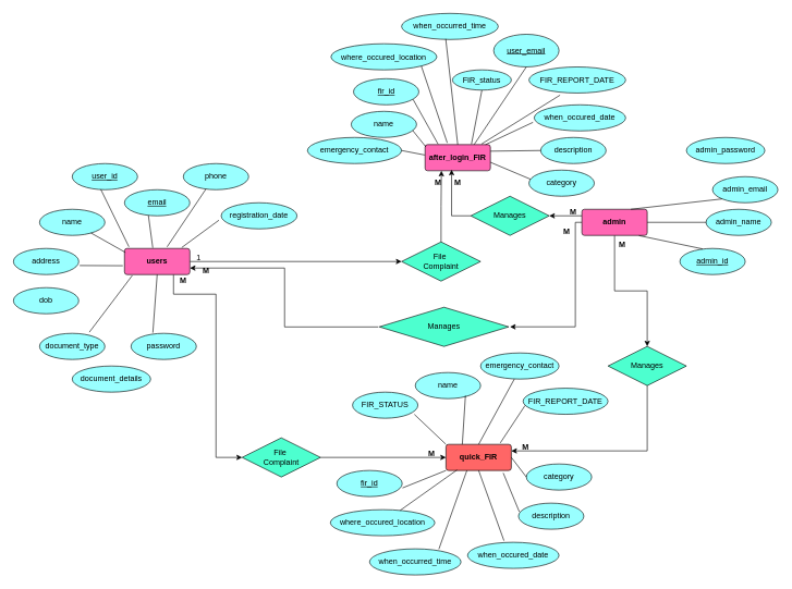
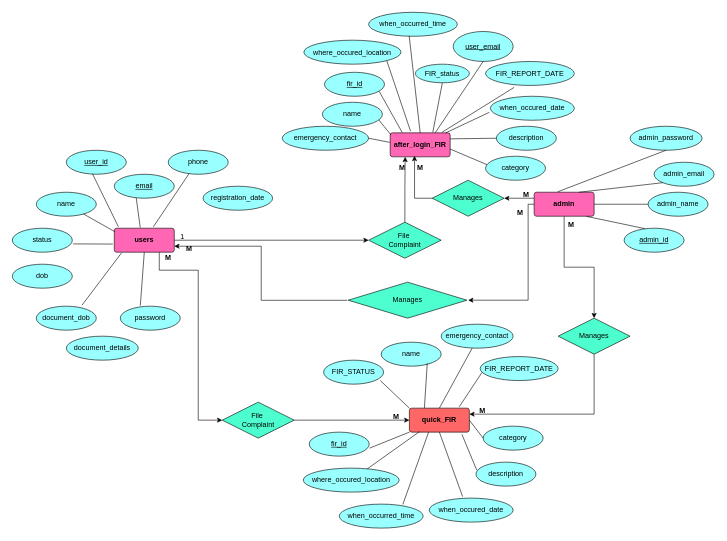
+ <mxCell id="76" value="" style="endArrow=none;html=1;rounded=0;entryX=0.5;entryY=1;entryDx=0;entryDy=0;exitX=0.392;exitY=-0.017;exitDx=0;exitDy=0;exitPerimeter=0;" edge="1" parent="1" source="5" target="74"><mxGeometry width="50" height="50" relative="1" as="geometry"><mxPoint x="1090" y="400" as="sourcePoint" /><mxPoint x="1140" y="350" as="targetPoint" /></mxGeometry></mxCell>
- <mxCell id="42" value="" style="endArrow=none;html=1;rounded=0;exitX=0.876;exitY=-0.036;exitDx=0;exitDy=0;entryX=-0.03;entryY=0.668;entryDx=0;entryDy=0;entryPerimeter=0;exitPerimeter=0;" edge="1" parent="1" source="8" target="41"><mxGeometry width="50" height="50" relative="1" as="geometry"><mxPoint x="275" y="408" as="sourcePoint" /><mxPoint x="385" y="349" as="targetPoint" /></mxGeometry></mxCell>
- <mxCell id="33" value="address" style="ellipse;whiteSpace=wrap;html=1;align=center;fillColor=#99FFFF;" vertex="1" parent="1"><mxGeometry x="20" y="380" width="100" height="40" as="geometry" /></mxCell>
+ <mxCell id="33" value="status" style="ellipse;whiteSpace=wrap;html=1;align=center;fillColor=#99FFFF;" vertex="1" parent="1"><mxGeometry x="20" y="380" width="100" height="40" as="geometry" /></mxCell>
- <mxCell id="32" value="document_type" style="ellipse;whiteSpace=wrap;html=1;align=center;fillColor=#99FFFF;" vertex="1" parent="1"><mxGeometry x="60" y="510" width="100" height="40" as="geometry" /></mxCell>
+ <mxCell id="32" value="document_dob" style="ellipse;whiteSpace=wrap;html=1;align=center;fillColor=#99FFFF;" vertex="1" parent="1"><mxGeometry x="60" y="510" width="100" height="40" as="geometry" /></mxCell>
